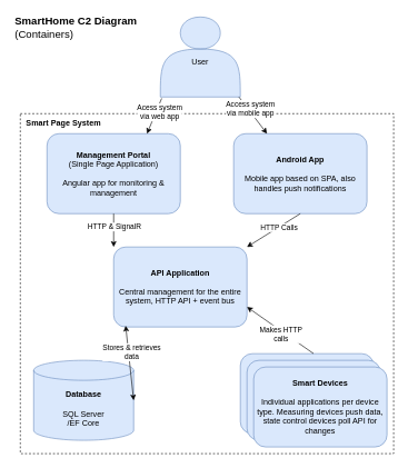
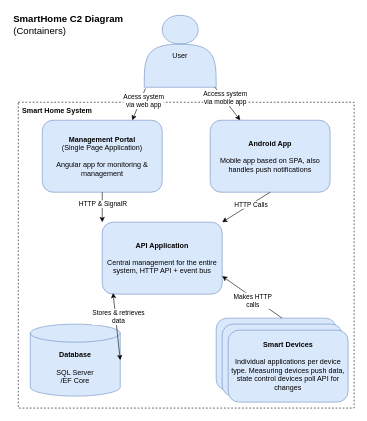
- <mxCell id="4" value="&lt;b&gt;Smart Page System&lt;br&gt;&lt;/b&gt;" style="text;html=1;strokeColor=none;fillColor=none;align=center;verticalAlign=middle;whiteSpace=wrap;rounded=0;" parent="1" vertex="1"><mxGeometry x="30" y="170" width="130" height="30" as="geometry" /></mxCell>
+ <mxCell id="4" value="&lt;b&gt;Smart Home System&lt;br&gt;&lt;/b&gt;" style="text;html=1;strokeColor=none;fillColor=none;align=center;verticalAlign=middle;whiteSpace=wrap;rounded=0;" parent="1" vertex="1"><mxGeometry x="30" y="170" width="130" height="30" as="geometry" /></mxCell>
